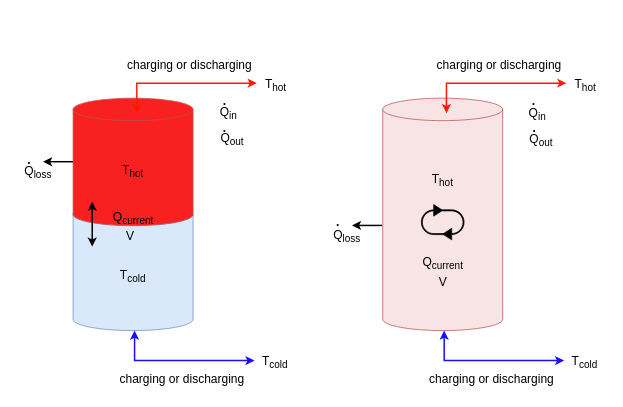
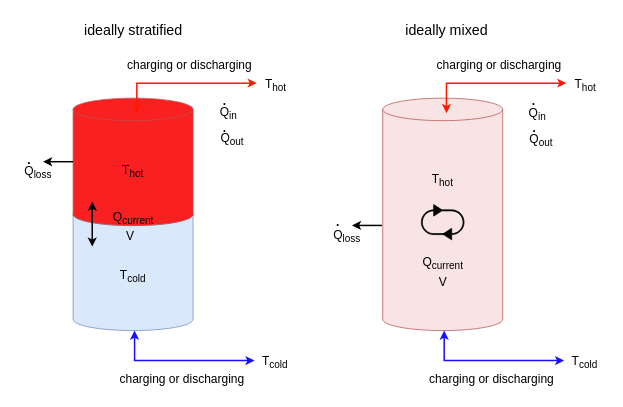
+ <mxCell id="30" value="ideally stratified" style="text;html=1;align=center;verticalAlign=middle;resizable=0;points=[];autosize=1;strokeColor=none;fillColor=none;fontSize=19;" parent="1" vertex="1"><mxGeometry x="102" y="20" width="150" height="40" as="geometry" /></mxCell>
+ <mxCell id="31" value="ideally&amp;nbsp;mixed" style="text;html=1;align=center;verticalAlign=middle;resizable=0;points=[];autosize=1;strokeColor=none;fillColor=none;fontSize=19;" parent="1" vertex="1"><mxGeometry x="530" y="20" width="130" height="40" as="geometry" /></mxCell>
